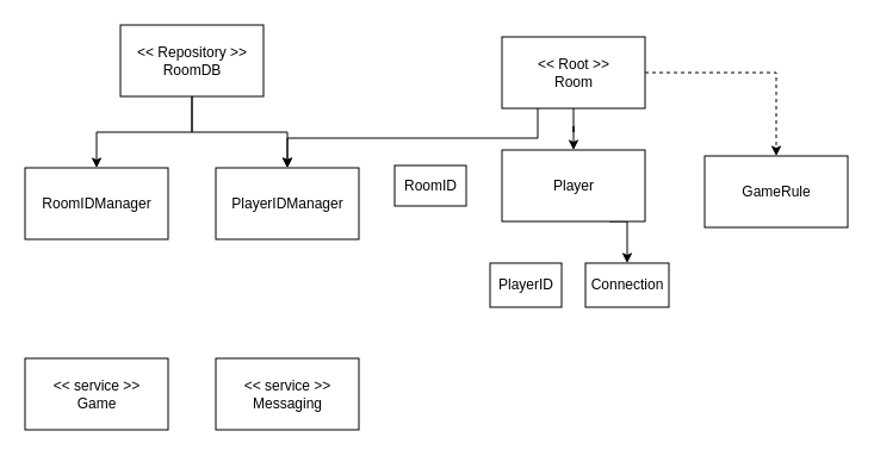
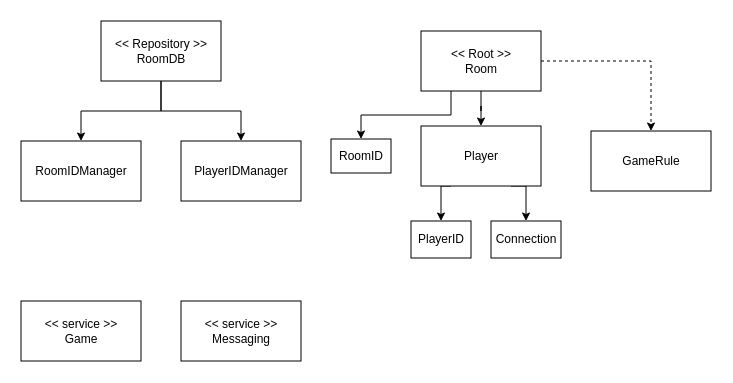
- <mxCell id="3" style="edgeStyle=orthogonalEdgeStyle;rounded=0;orthogonalLoop=1;jettySize=auto;html=1;exitX=0.25;exitY=1;exitDx=0;exitDy=0;" edge="1" parent="1" source="5" target="17"><mxGeometry relative="1" as="geometry" /></mxCell>
+ <mxCell id="3" style="edgeStyle=orthogonalEdgeStyle;rounded=0;orthogonalLoop=1;jettySize=auto;html=1;exitX=0.25;exitY=1;exitDx=0;exitDy=0;entryX=0.5;entryY=0;entryDx=0;entryDy=0;" edge="1" parent="1" source="5" target="6"><mxGeometry relative="1" as="geometry" /></mxCell>
+ <mxCell id="7" style="edgeStyle=orthogonalEdgeStyle;rounded=0;orthogonalLoop=1;jettySize=auto;html=1;exitX=0.25;exitY=1;exitDx=0;exitDy=0;entryX=0.5;entryY=0;entryDx=0;entryDy=0;" edge="1" parent="1" source="9" target="11"><mxGeometry relative="1" as="geometry" /></mxCell>
